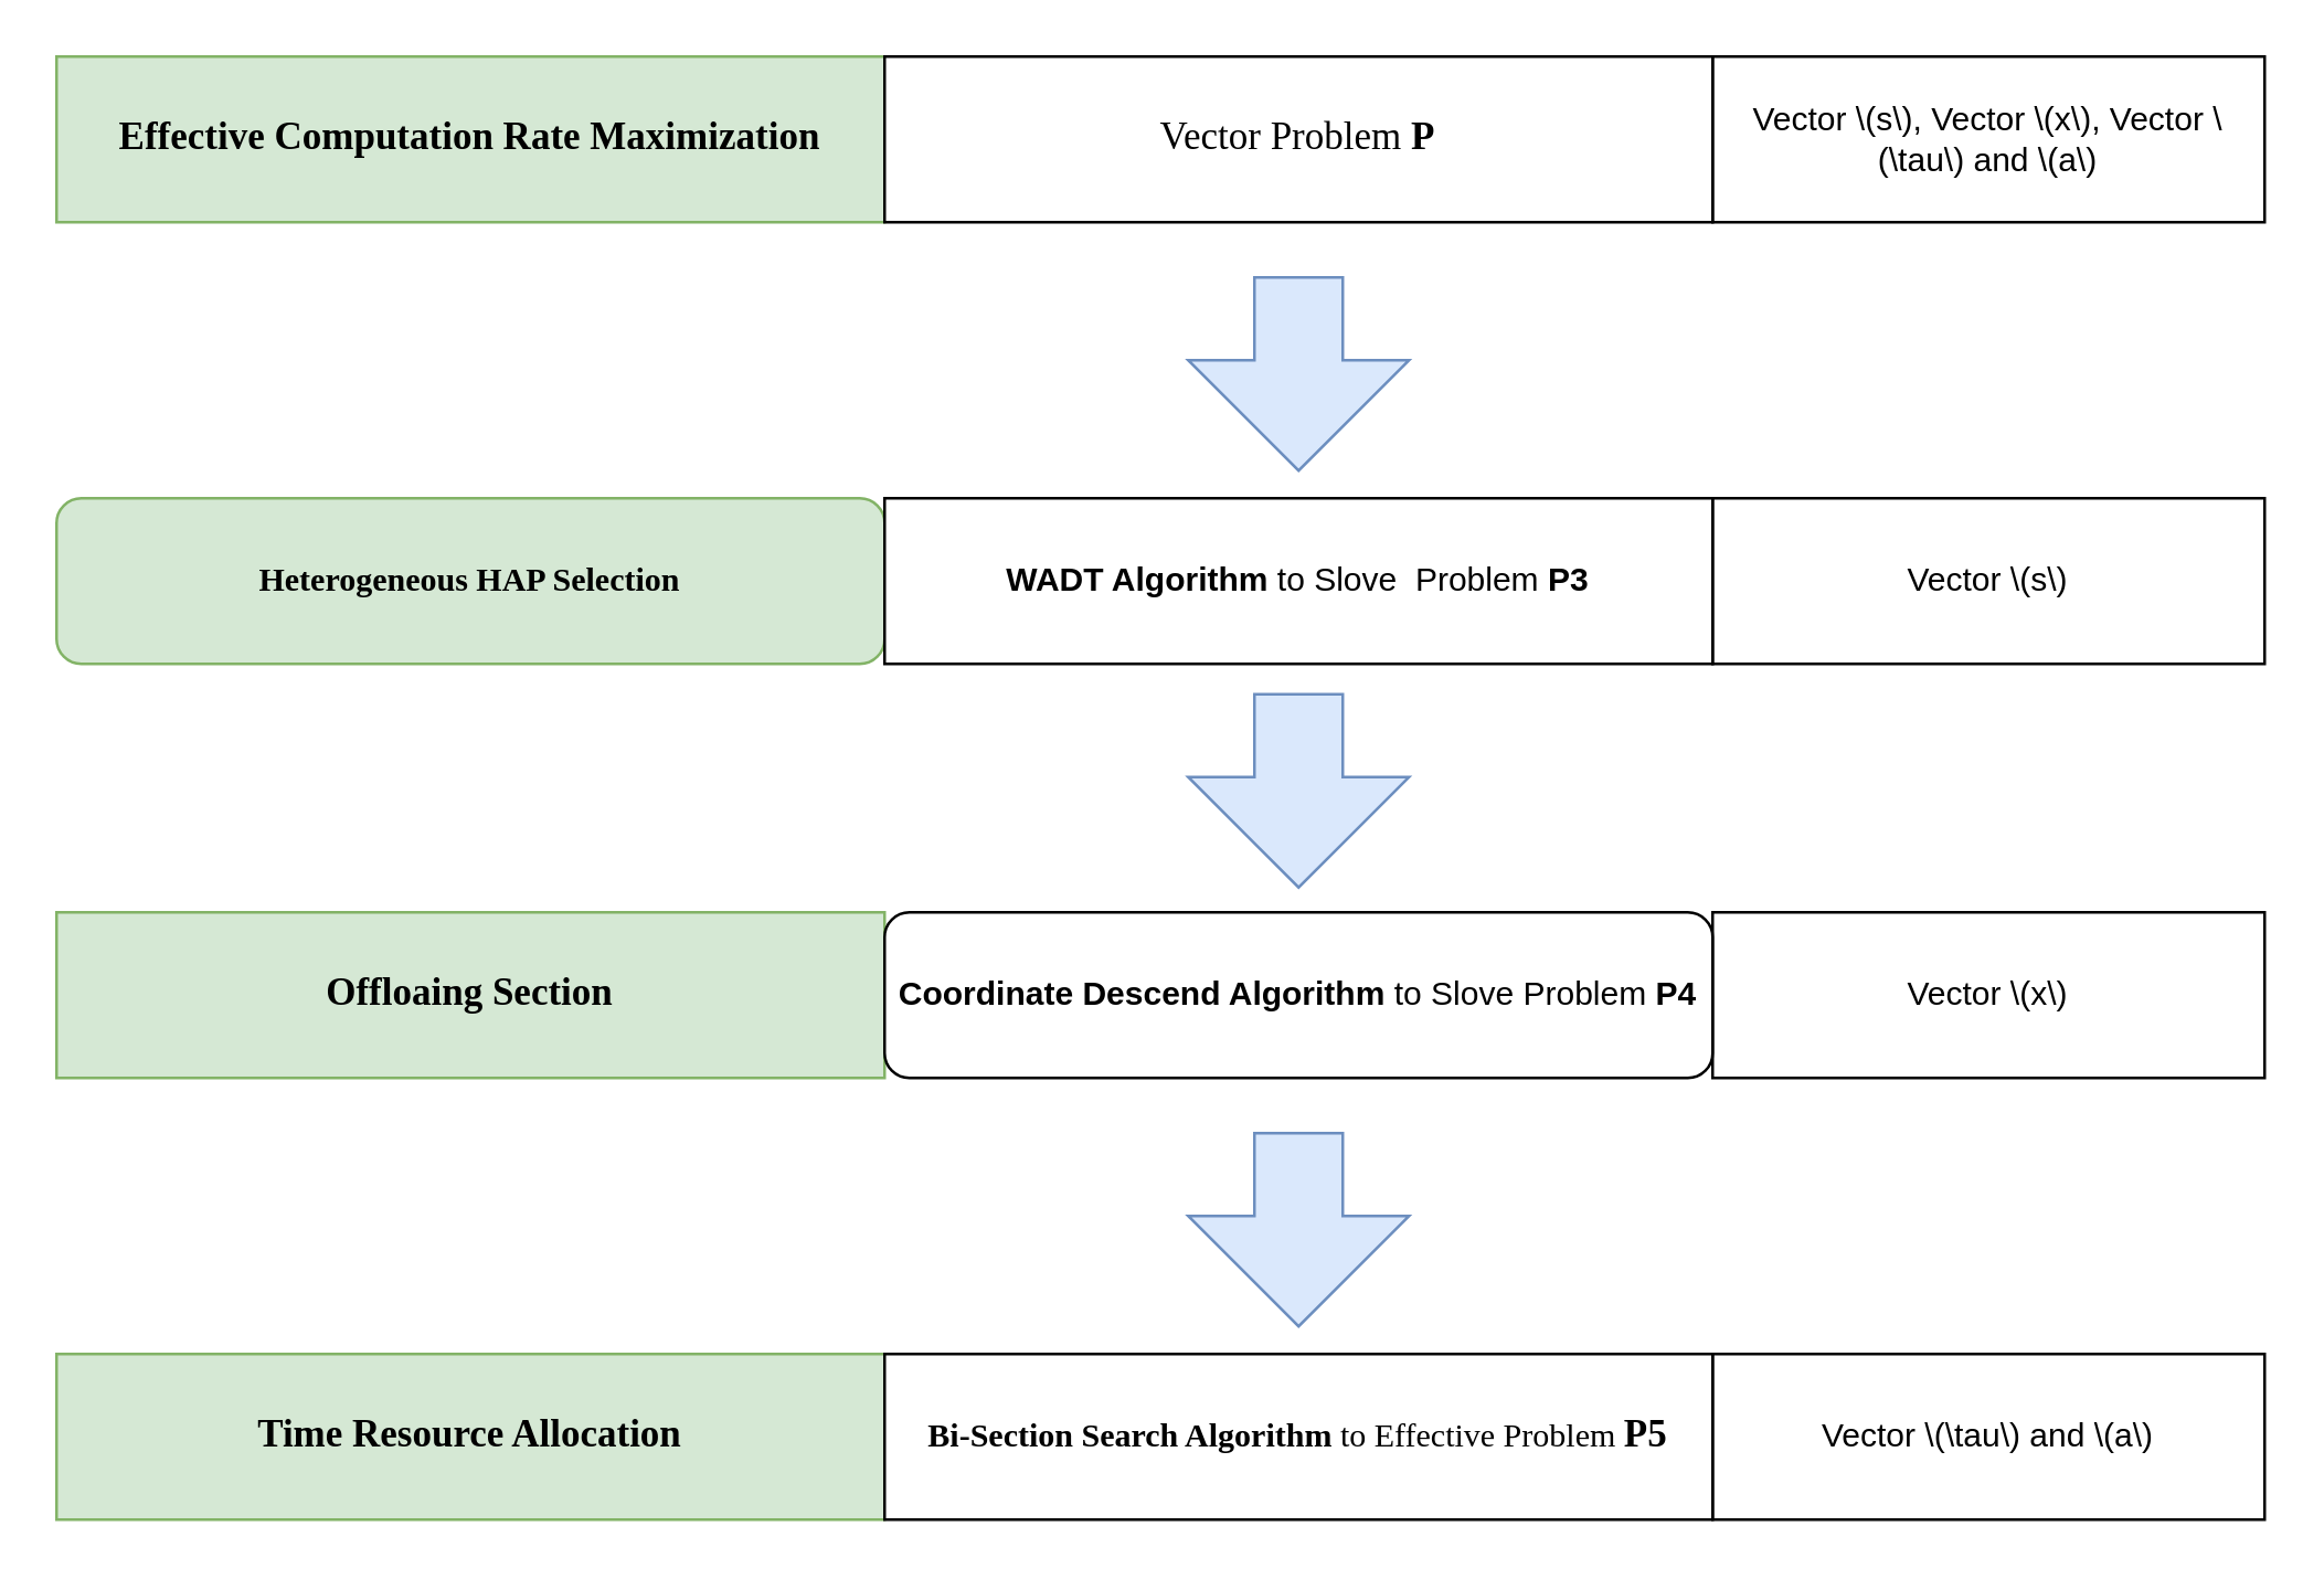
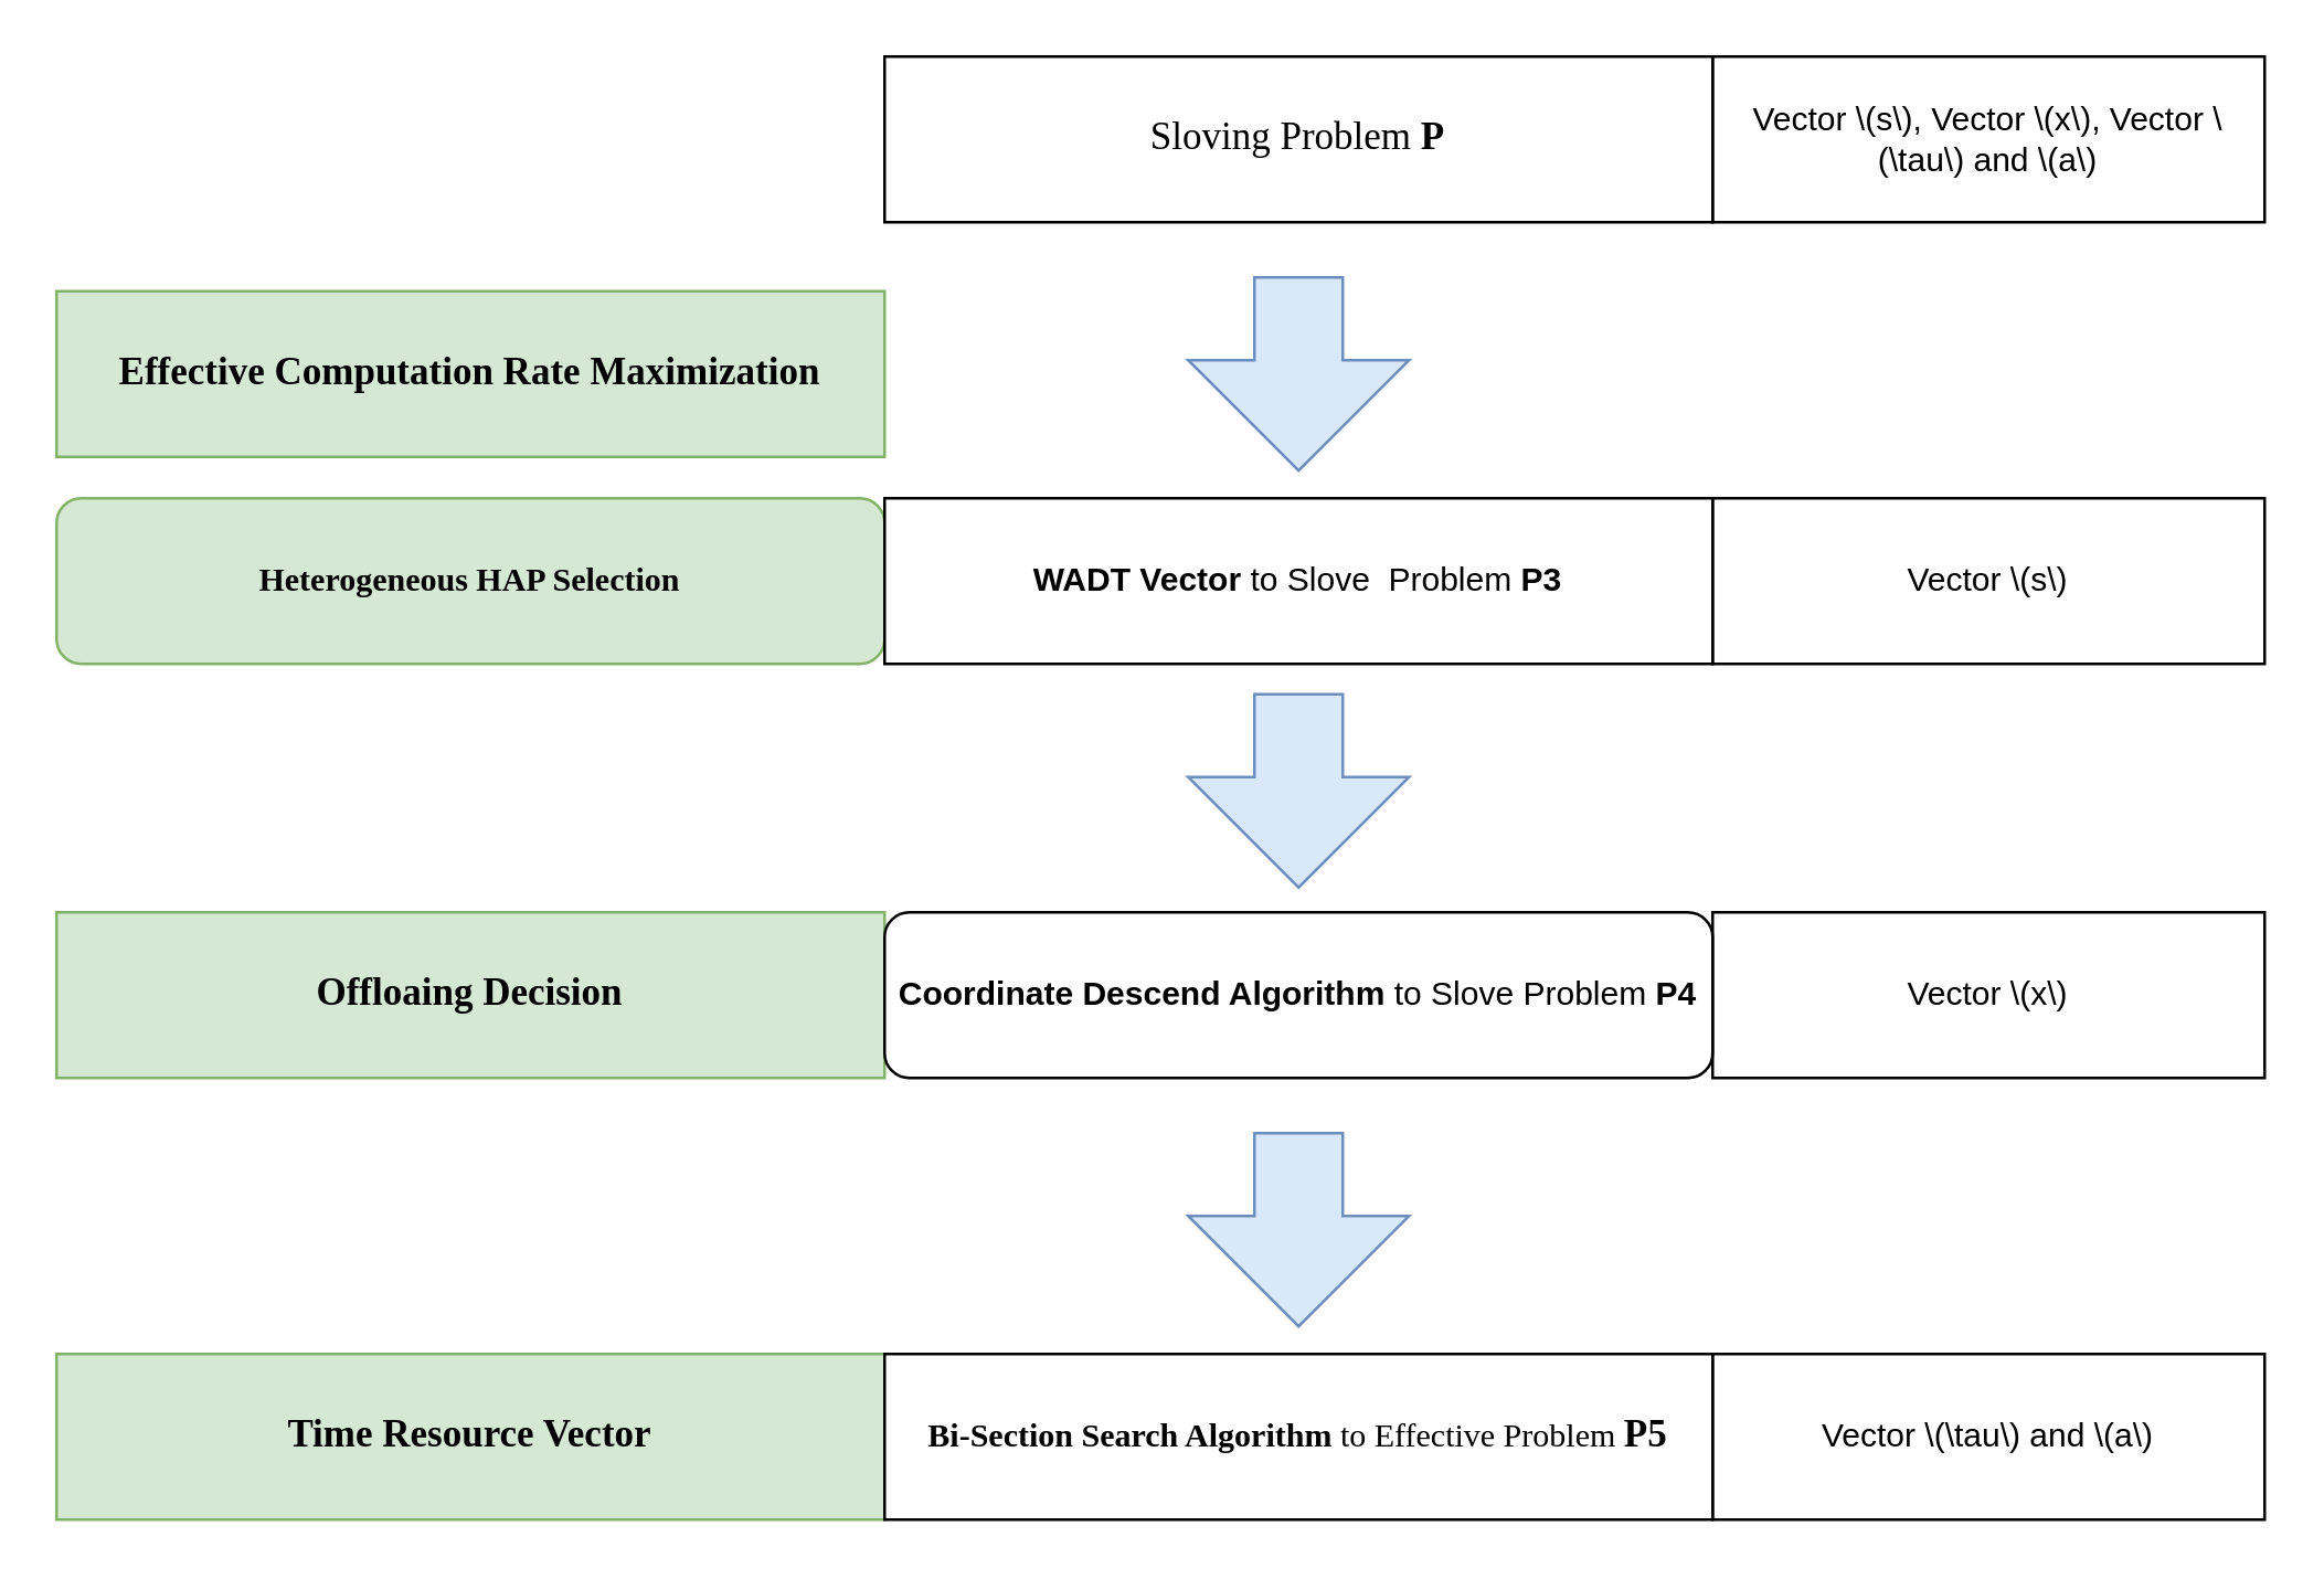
- <mxCell id="2" value="&lt;font style=&quot;font-size: 14px;&quot; face=&quot;Times New Roman&quot;&gt;&lt;b&gt;Effective Computation Rate Maximization&lt;/b&gt;&lt;/font&gt;" style="rounded=0;whiteSpace=wrap;html=1;align=center;fillColor=#d5e8d4;strokeColor=#82b366;" parent="1" vertex="1"><mxGeometry x="20" y="20" width="300" height="60" as="geometry" /></mxCell>
+ <mxCell id="2" value="&lt;font style=&quot;font-size: 14px;&quot; face=&quot;Times New Roman&quot;&gt;&lt;b&gt;Effective Computation Rate Maximization&lt;/b&gt;&lt;/font&gt;" style="rounded=0;whiteSpace=wrap;html=1;align=center;fillColor=#d5e8d4;strokeColor=#82b366;" parent="1" vertex="1"><mxGeometry x="20" y="105" width="300" height="60" as="geometry" /></mxCell>
- <mxCell id="4" value="&lt;font style=&quot;font-size: 14px;&quot; face=&quot;Times New Roman&quot;&gt;Vector Problem &lt;b&gt;P&lt;/b&gt;&lt;/font&gt;" style="rounded=0;whiteSpace=wrap;html=1;align=center;" parent="1" vertex="1"><mxGeometry x="320" y="20" width="300" height="60" as="geometry" /></mxCell>
+ <mxCell id="4" value="&lt;font style=&quot;font-size: 14px;&quot; face=&quot;Times New Roman&quot;&gt;Sloving Problem &lt;b&gt;P&lt;/b&gt;&lt;/font&gt;" style="rounded=0;whiteSpace=wrap;html=1;align=center;" parent="1" vertex="1"><mxGeometry x="320" y="20" width="300" height="60" as="geometry" /></mxCell>
- <mxCell id="7" value="&lt;b&gt;WADT Algorithm&lt;/b&gt; to Slove&amp;nbsp; Problem &lt;b&gt;P3&lt;/b&gt;" style="rounded=0;whiteSpace=wrap;html=1;align=center;" parent="1" vertex="1"><mxGeometry x="320" y="180" width="300" height="60" as="geometry" /></mxCell>
+ <mxCell id="7" value="&lt;b&gt;WADT Vector&lt;/b&gt; to Slove&amp;nbsp; Problem &lt;b&gt;P3&lt;/b&gt;" style="rounded=0;whiteSpace=wrap;html=1;align=center;" parent="1" vertex="1"><mxGeometry x="320" y="180" width="300" height="60" as="geometry" /></mxCell>
- <mxCell id="8" value="&lt;font style=&quot;font-size: 14px;&quot; face=&quot;Times New Roman&quot;&gt;&lt;b&gt;Offloaing Section&lt;/b&gt;&lt;/font&gt;" style="rounded=0;whiteSpace=wrap;html=1;align=center;fillColor=#d5e8d4;strokeColor=#82b366;" parent="1" vertex="1"><mxGeometry x="20" y="330" width="300" height="60" as="geometry" /></mxCell>
+ <mxCell id="8" value="&lt;font style=&quot;font-size: 14px;&quot; face=&quot;Times New Roman&quot;&gt;&lt;b&gt;Offloaing Decision&lt;/b&gt;&lt;/font&gt;" style="rounded=0;whiteSpace=wrap;html=1;align=center;fillColor=#d5e8d4;strokeColor=#82b366;" parent="1" vertex="1"><mxGeometry x="20" y="330" width="300" height="60" as="geometry" /></mxCell>
- <mxCell id="11" value="&lt;font style=&quot;font-size: 14px;&quot; face=&quot;Times New Roman&quot;&gt;&lt;b&gt;Time Resource Allocation&lt;/b&gt;&lt;/font&gt;" style="rounded=0;whiteSpace=wrap;html=1;align=center;fillColor=#d5e8d4;strokeColor=#82b366;" parent="1" vertex="1"><mxGeometry x="20" y="490" width="300" height="60" as="geometry" /></mxCell>
+ <mxCell id="11" value="&lt;font style=&quot;font-size: 14px;&quot; face=&quot;Times New Roman&quot;&gt;&lt;b&gt;Time Resource Vector&lt;/b&gt;&lt;/font&gt;" style="rounded=0;whiteSpace=wrap;html=1;align=center;fillColor=#d5e8d4;strokeColor=#82b366;" parent="1" vertex="1"><mxGeometry x="20" y="490" width="300" height="60" as="geometry" /></mxCell>
